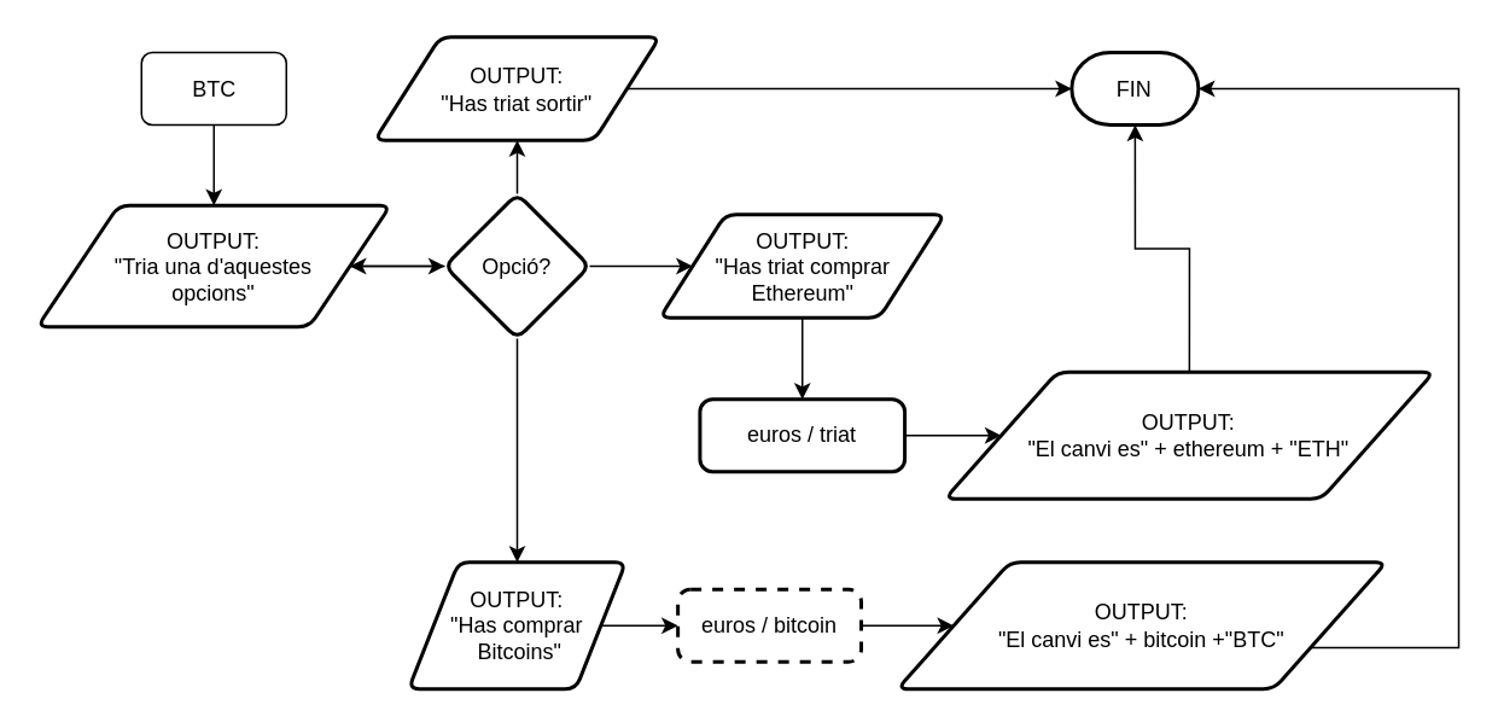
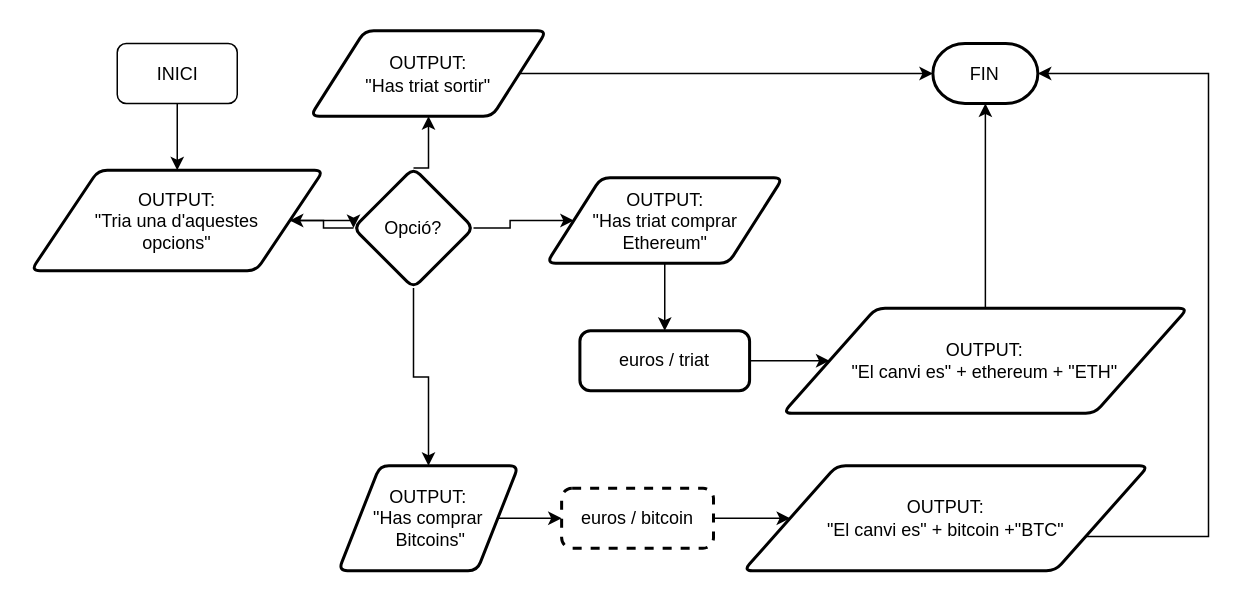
- <mxCell id="3" value="BTC" style="rounded=1;whiteSpace=wrap;html=1;" vertex="1" parent="1"><mxGeometry x="77.5" y="28.5" width="80" height="40" as="geometry" /></mxCell>
+ <mxCell id="3" value="INICI" style="rounded=1;whiteSpace=wrap;html=1;" vertex="1" parent="1"><mxGeometry x="77.5" y="28.5" width="80" height="40" as="geometry" /></mxCell>
- <mxCell id="6" value="FIN" style="strokeWidth=2;html=1;shape=mxgraph.flowchart.terminator;whiteSpace=wrap;" vertex="1" parent="1"><mxGeometry x="591.25" y="28.5" width="70" height="40" as="geometry" /></mxCell>
+ <mxCell id="6" value="FIN" style="strokeWidth=2;html=1;shape=mxgraph.flowchart.terminator;whiteSpace=wrap;" vertex="1" parent="1"><mxGeometry x="621.25" y="28.5" width="70" height="40" as="geometry" /></mxCell>
- <mxCell id="11" value="Opció?" style="rhombus;whiteSpace=wrap;html=1;strokeWidth=2;rounded=1;arcSize=12;" vertex="1" parent="1"><mxGeometry x="245" y="106.5" width="80" height="80" as="geometry" /></mxCell>
+ <mxCell id="11" value="Opció?" style="rhombus;whiteSpace=wrap;html=1;strokeWidth=2;rounded=1;arcSize=12;" vertex="1" parent="1"><mxGeometry x="235" y="111.5" width="80" height="80" as="geometry" /></mxCell>
